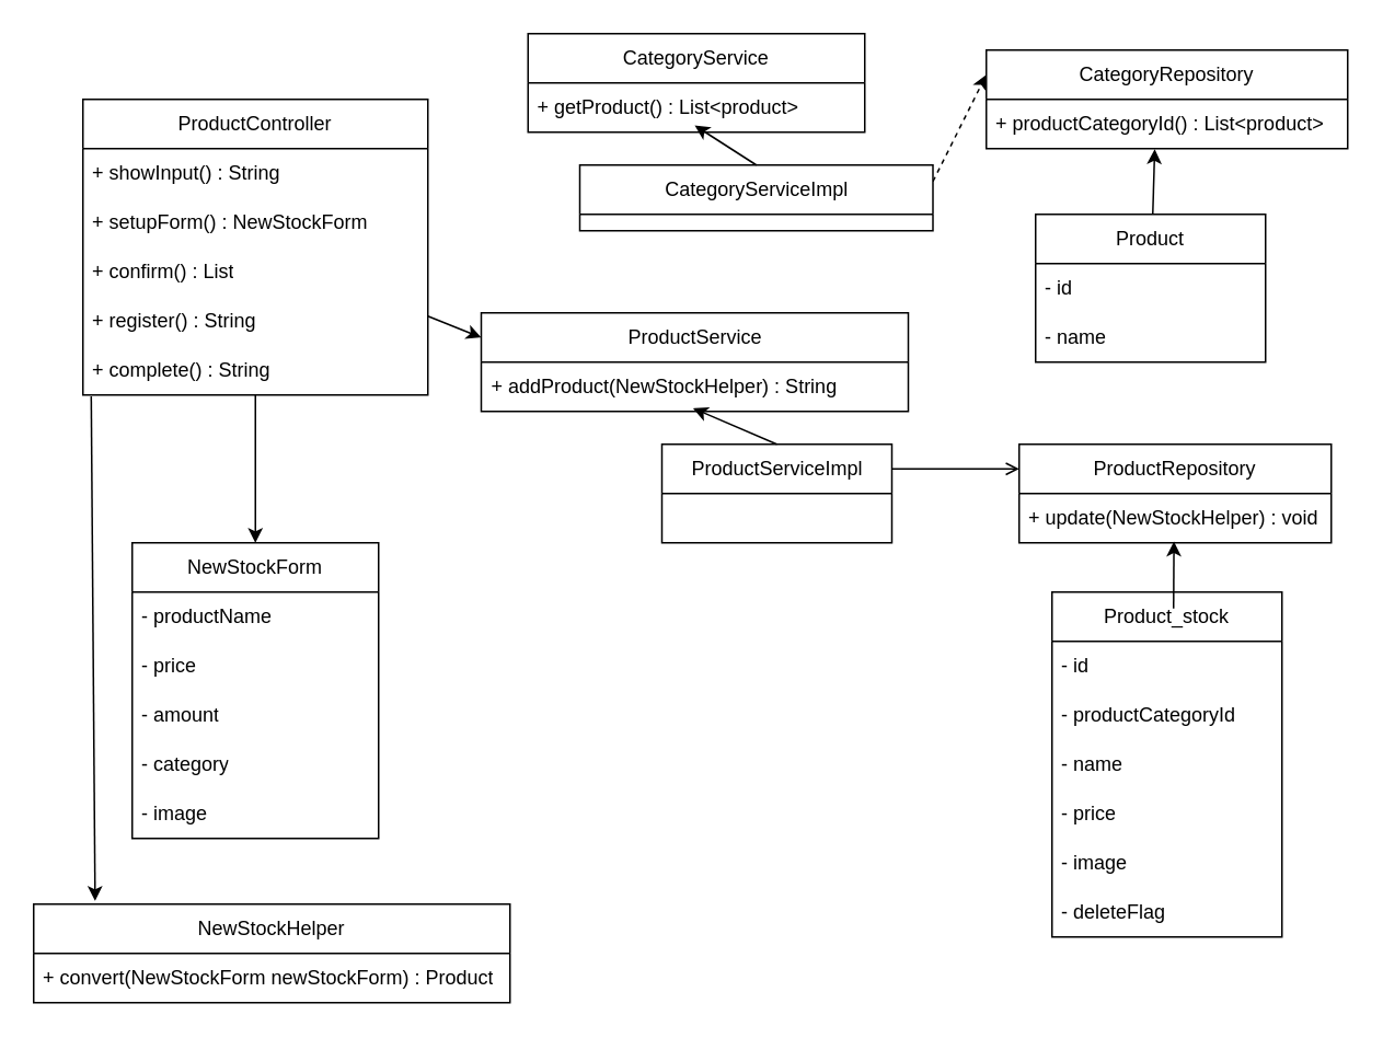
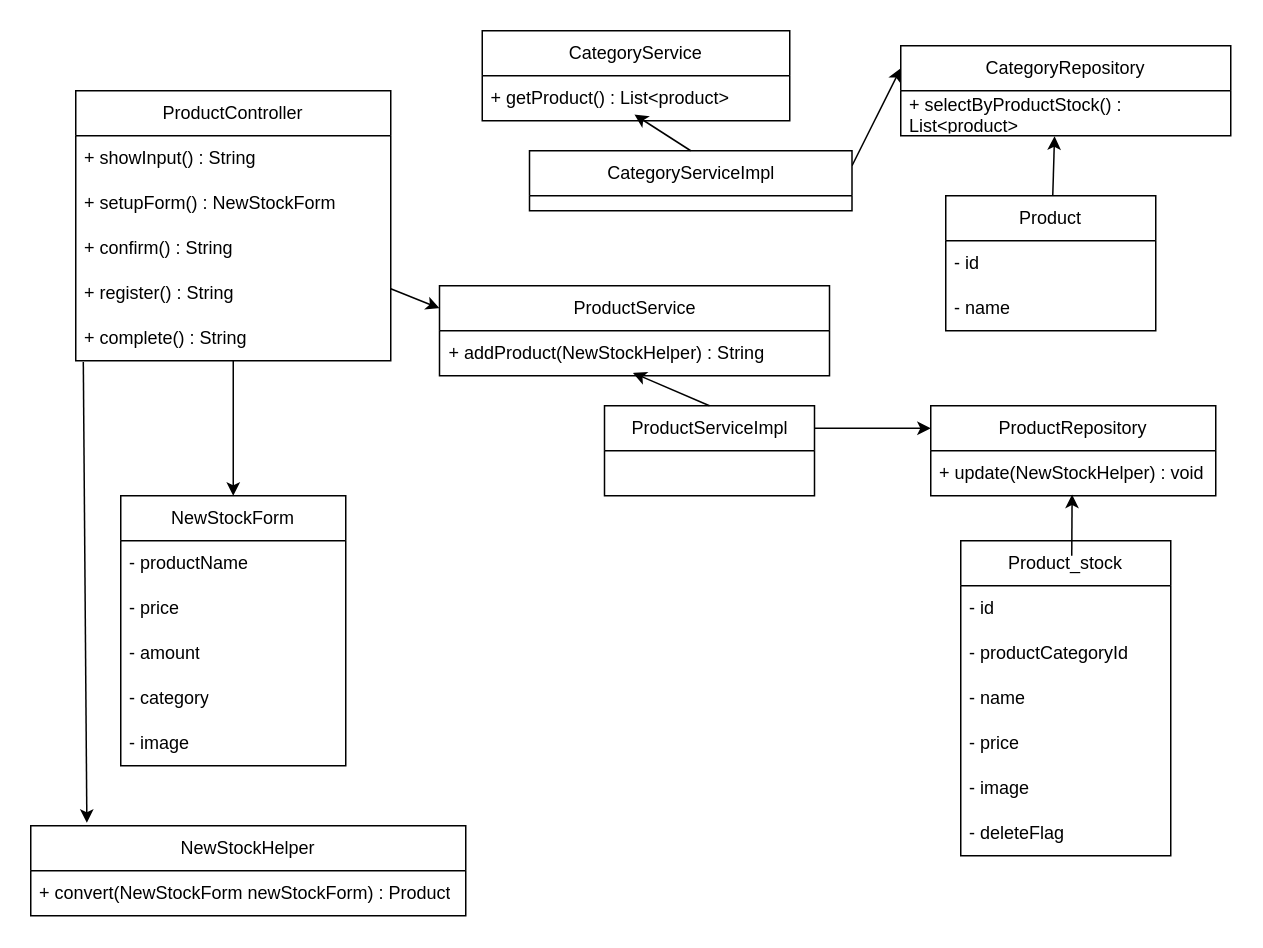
- <mxCell id="24" value="+ productCategoryId() : List&amp;lt;product&amp;gt;" style="text;strokeColor=none;fillColor=none;align=left;verticalAlign=middle;spacingLeft=4;spacingRight=4;overflow=hidden;points=[[0,0.5],[1,0.5]];portConstraint=eastwest;rotatable=0;whiteSpace=wrap;html=1;" parent="23" vertex="1"><mxGeometry y="30" width="220" height="30" as="geometry" /></mxCell>
+ <mxCell id="24" value="+ selectByProductStock() : List&amp;lt;product&amp;gt;" style="text;strokeColor=none;fillColor=none;align=left;verticalAlign=middle;spacingLeft=4;spacingRight=4;overflow=hidden;points=[[0,0.5],[1,0.5]];portConstraint=eastwest;rotatable=0;whiteSpace=wrap;html=1;" parent="23" vertex="1"><mxGeometry y="30" width="220" height="30" as="geometry" /></mxCell>
- <mxCell id="17" style="edgeStyle=none;html=1;entryX=0;entryY=0.25;entryDx=0;entryDy=0;exitX=1;exitY=0.25;exitDx=0;exitDy=0;dashed=1;" parent="1" source="27" target="23" edge="1"><mxGeometry relative="1" as="geometry" /></mxCell>
+ <mxCell id="17" style="edgeStyle=none;html=1;entryX=0;entryY=0.25;entryDx=0;entryDy=0;exitX=1;exitY=0.25;exitDx=0;exitDy=0;" parent="1" source="27" target="23" edge="1"><mxGeometry relative="1" as="geometry" /></mxCell>
- <mxCell id="6" value="+ confirm() : List" style="text;strokeColor=none;fillColor=none;align=left;verticalAlign=middle;spacingLeft=4;spacingRight=4;overflow=hidden;points=[[0,0.5],[1,0.5]];portConstraint=eastwest;rotatable=0;whiteSpace=wrap;html=1;" parent="3" vertex="1"><mxGeometry y="90" width="210" height="30" as="geometry" /></mxCell>
+ <mxCell id="6" value="+ confirm() : String" style="text;strokeColor=none;fillColor=none;align=left;verticalAlign=middle;spacingLeft=4;spacingRight=4;overflow=hidden;points=[[0,0.5],[1,0.5]];portConstraint=eastwest;rotatable=0;whiteSpace=wrap;html=1;" parent="3" vertex="1"><mxGeometry y="90" width="210" height="30" as="geometry" /></mxCell>
- <mxCell id="20" style="edgeStyle=none;html=1;entryX=0;entryY=0.25;entryDx=0;entryDy=0;exitX=1;exitY=0.25;exitDx=0;exitDy=0;endArrow=open;" parent="1" source="28" target="25" edge="1"><mxGeometry relative="1" as="geometry" /></mxCell>
+ <mxCell id="20" style="edgeStyle=none;html=1;entryX=0;entryY=0.25;entryDx=0;entryDy=0;exitX=1;exitY=0.25;exitDx=0;exitDy=0;" parent="1" source="28" target="25" edge="1"><mxGeometry relative="1" as="geometry" /></mxCell>
